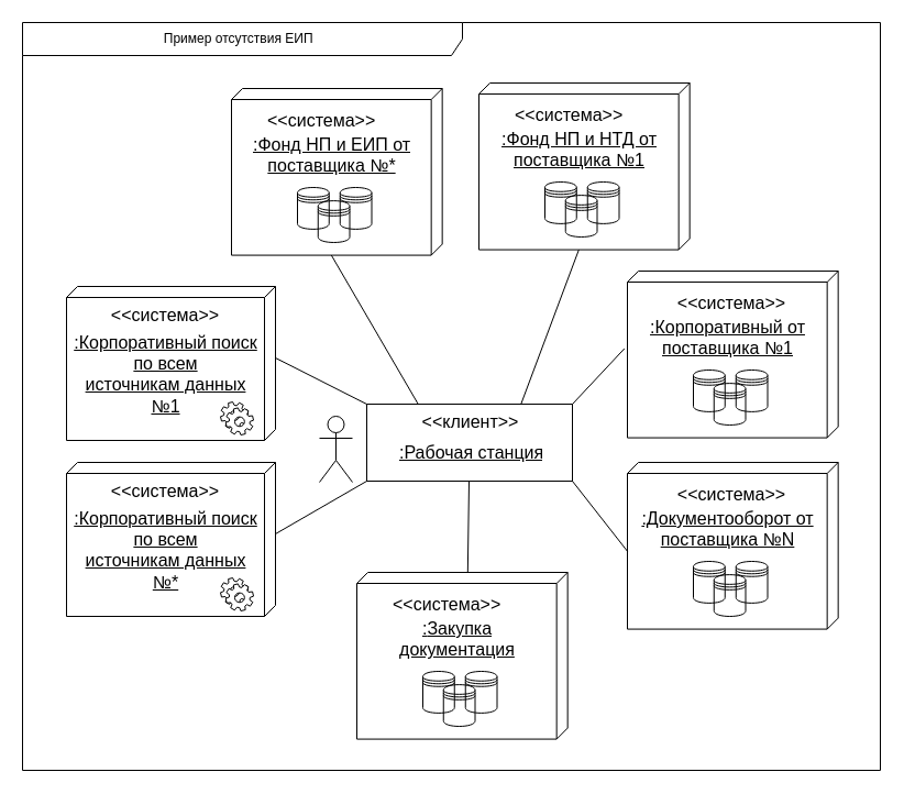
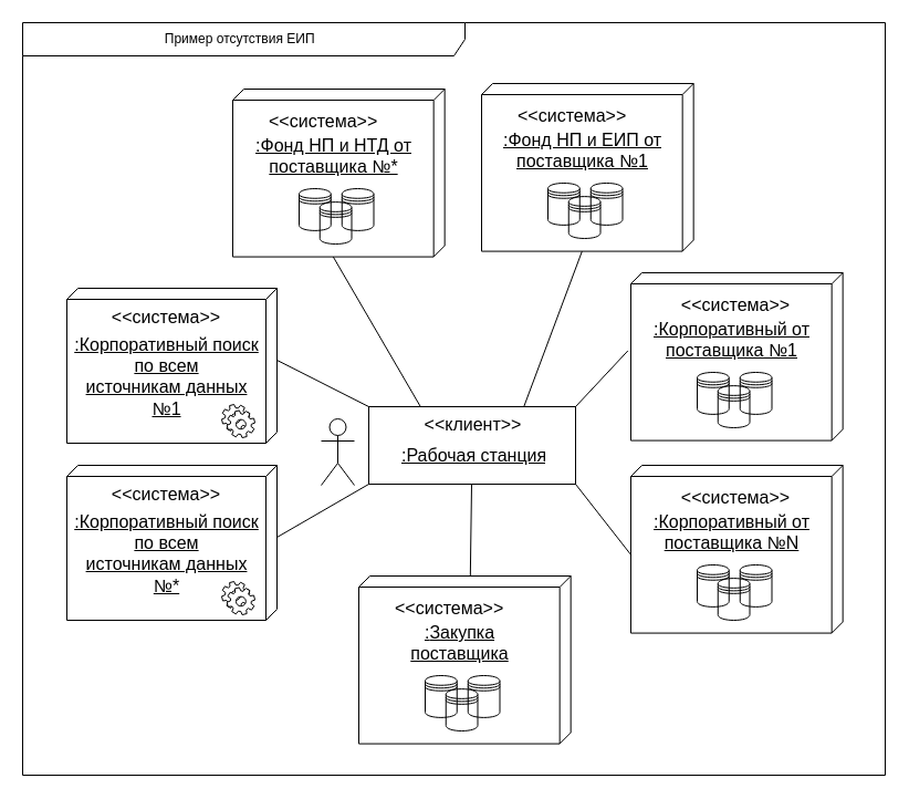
- <mxCell id="44" value="&lt;span&gt;:Фонд НП и НТД от&lt;/span&gt;&lt;div&gt;поставщика №1&lt;/div&gt;" style="verticalAlign=top;align=center;spacingTop=35;spacingLeft=2;spacingRight=12;shape=cube;size=10;direction=south;fontStyle=4;html=1;labelBackgroundColor=none;fillColor=none;fontSize=16;fontColor=none;" vertex="1" parent="43"><mxGeometry width="191.667" height="151.579" as="geometry" /></mxCell>
+ <mxCell id="44" value="&lt;span&gt;:Фонд НП и ЕИП от&lt;/span&gt;&lt;div&gt;поставщика №1&lt;/div&gt;" style="verticalAlign=top;align=center;spacingTop=35;spacingLeft=2;spacingRight=12;shape=cube;size=10;direction=south;fontStyle=4;html=1;labelBackgroundColor=none;fillColor=none;fontSize=16;fontColor=none;" vertex="1" parent="43"><mxGeometry width="191.667" height="151.579" as="geometry" /></mxCell>
- <mxCell id="29" value="&lt;span&gt;:Фонд НП и ЕИП от&lt;/span&gt;&lt;div&gt;поставщика №*&lt;/div&gt;" style="verticalAlign=top;align=center;spacingTop=35;spacingLeft=2;spacingRight=12;shape=cube;size=10;direction=south;fontStyle=4;html=1;labelBackgroundColor=none;fillColor=none;fontSize=16;fontColor=none;" vertex="1" parent="28"><mxGeometry width="191.667" height="151.579" as="geometry" /></mxCell>
+ <mxCell id="29" value="&lt;span&gt;:Фонд НП и НТД от&lt;/span&gt;&lt;div&gt;поставщика №*&lt;/div&gt;" style="verticalAlign=top;align=center;spacingTop=35;spacingLeft=2;spacingRight=12;shape=cube;size=10;direction=south;fontStyle=4;html=1;labelBackgroundColor=none;fillColor=none;fontSize=16;fontColor=none;" vertex="1" parent="28"><mxGeometry width="191.667" height="151.579" as="geometry" /></mxCell>
- <mxCell id="15" value="&lt;span&gt;:Документооборот&amp;nbsp;от&lt;/span&gt;&lt;div&gt;поставщика №N&lt;/div&gt;" style="verticalAlign=top;align=center;spacingTop=35;spacingLeft=2;spacingRight=12;shape=cube;size=10;direction=south;fontStyle=4;html=1;labelBackgroundColor=none;fillColor=none;fontSize=16;fontColor=none;" vertex="1" parent="14"><mxGeometry width="191.667" height="151.579" as="geometry" /></mxCell>
+ <mxCell id="15" value="&lt;span&gt;:Корпоративный&amp;nbsp;от&lt;/span&gt;&lt;div&gt;поставщика №N&lt;/div&gt;" style="verticalAlign=top;align=center;spacingTop=35;spacingLeft=2;spacingRight=12;shape=cube;size=10;direction=south;fontStyle=4;html=1;labelBackgroundColor=none;fillColor=none;fontSize=16;fontColor=none;" vertex="1" parent="14"><mxGeometry width="191.667" height="151.579" as="geometry" /></mxCell>
- <mxCell id="22" value="&lt;span&gt;:&lt;/span&gt;Закупка&lt;br&gt;документация" style="verticalAlign=top;align=center;spacingTop=35;spacingLeft=2;spacingRight=12;shape=cube;size=10;direction=south;fontStyle=4;html=1;labelBackgroundColor=none;fillColor=none;fontSize=16;fontColor=none;" vertex="1" parent="21"><mxGeometry width="191.667" height="151.579" as="geometry" /></mxCell>
+ <mxCell id="22" value="&lt;span&gt;:&lt;/span&gt;Закупка&lt;br&gt;поставщика" style="verticalAlign=top;align=center;spacingTop=35;spacingLeft=2;spacingRight=12;shape=cube;size=10;direction=south;fontStyle=4;html=1;labelBackgroundColor=none;fillColor=none;fontSize=16;fontColor=none;" vertex="1" parent="21"><mxGeometry width="191.667" height="151.579" as="geometry" /></mxCell>
